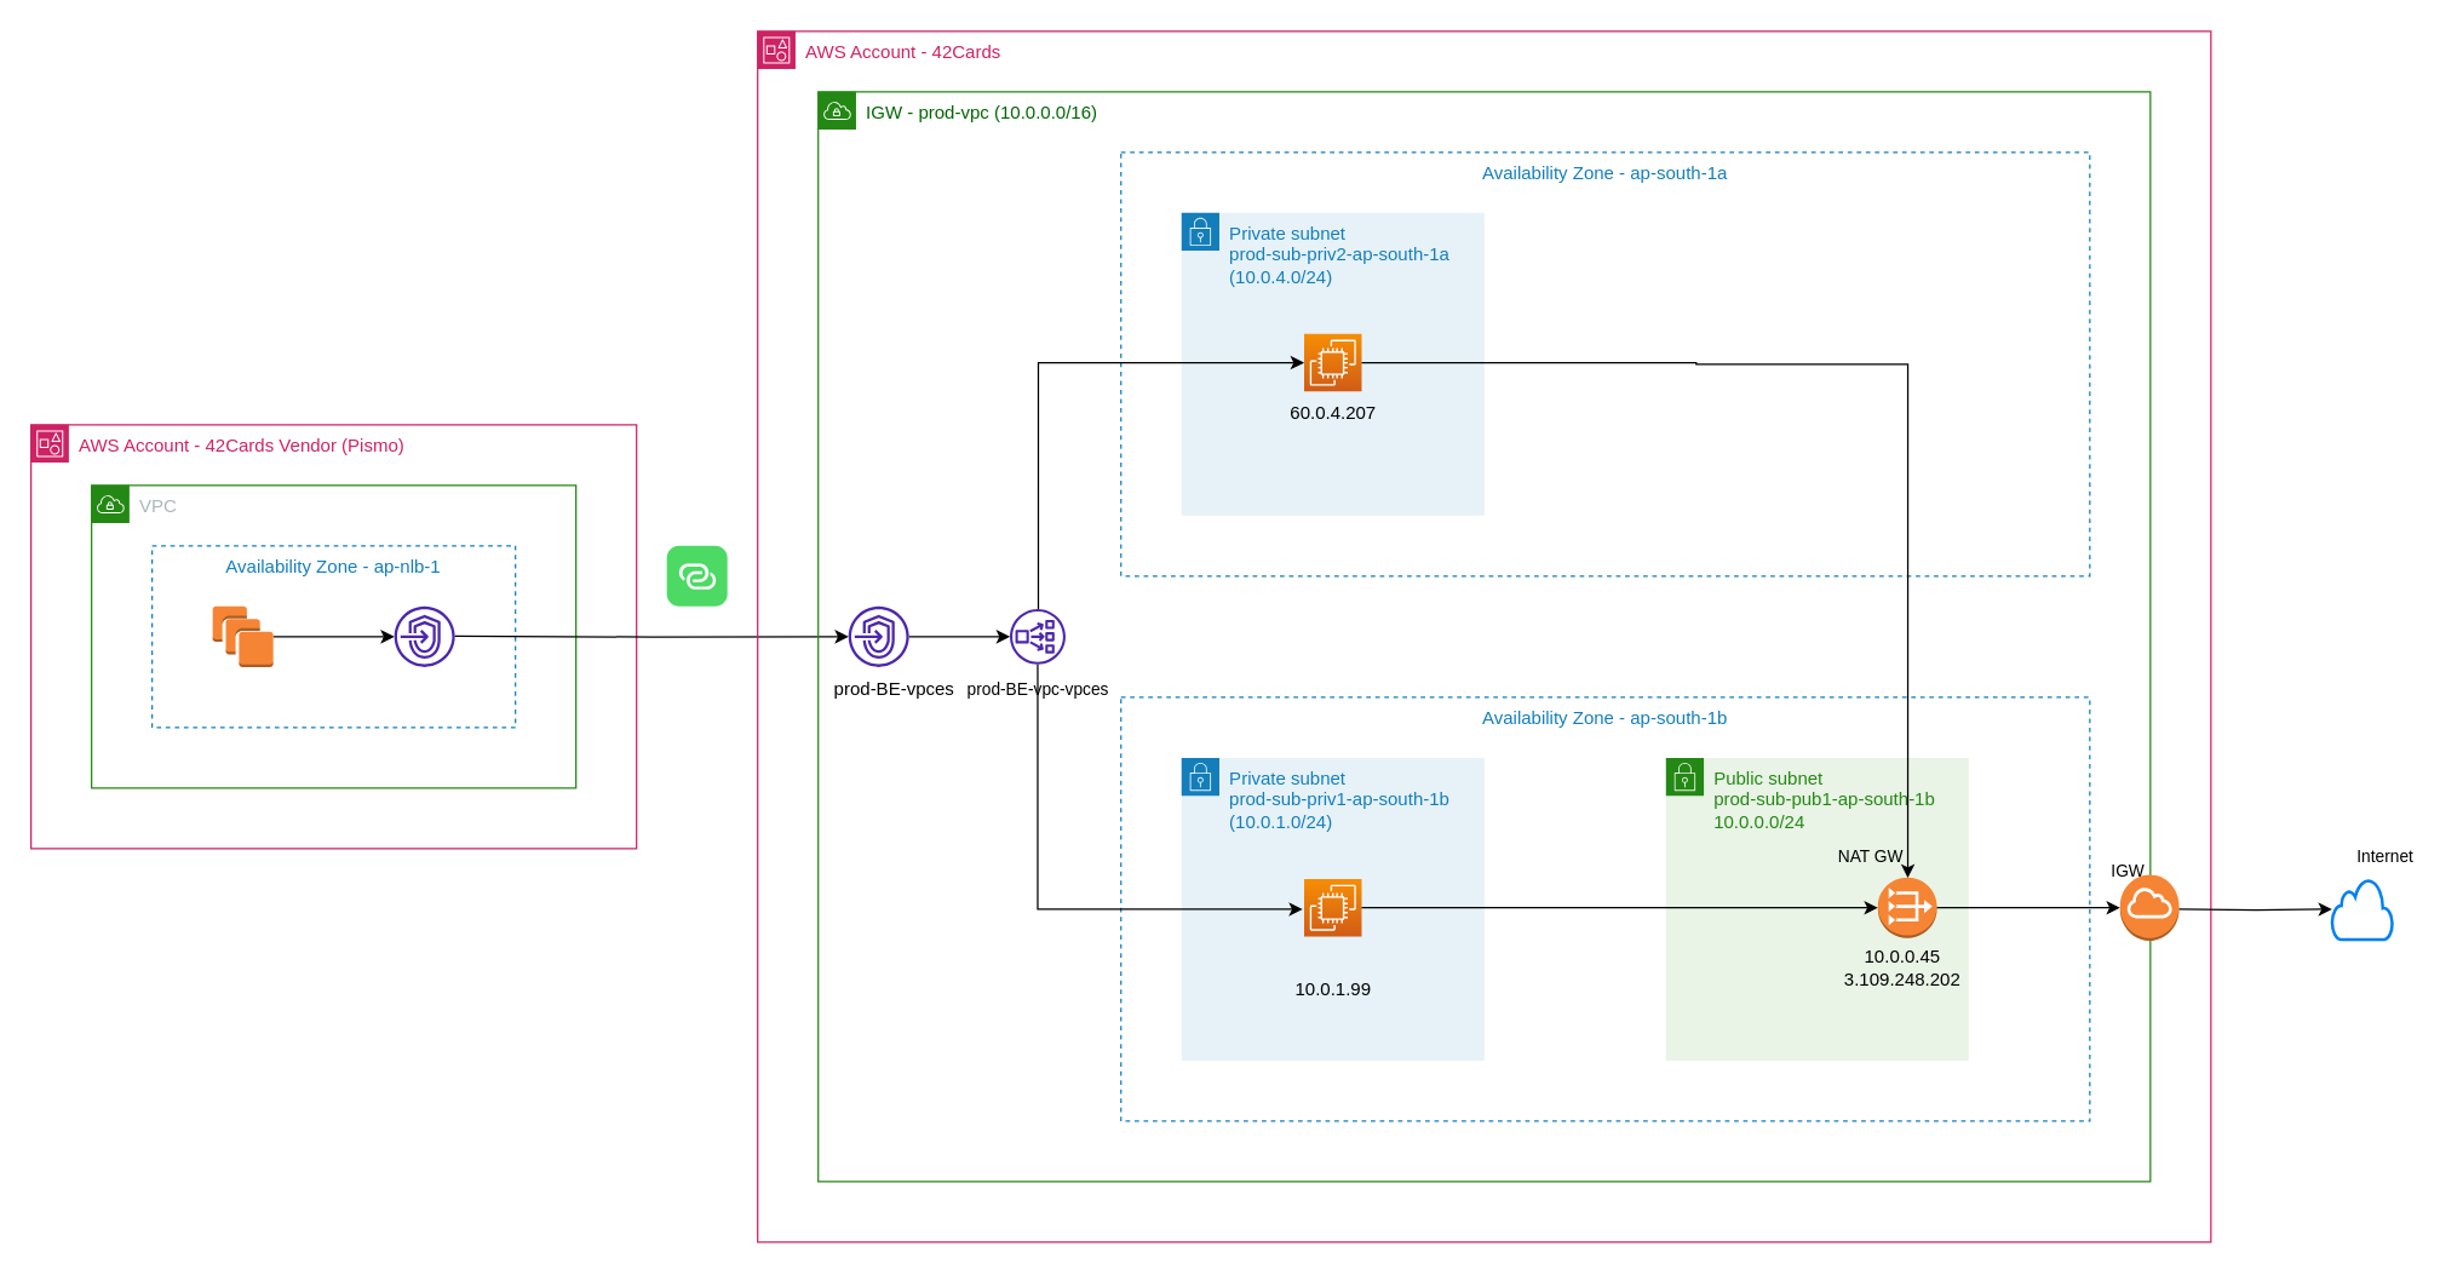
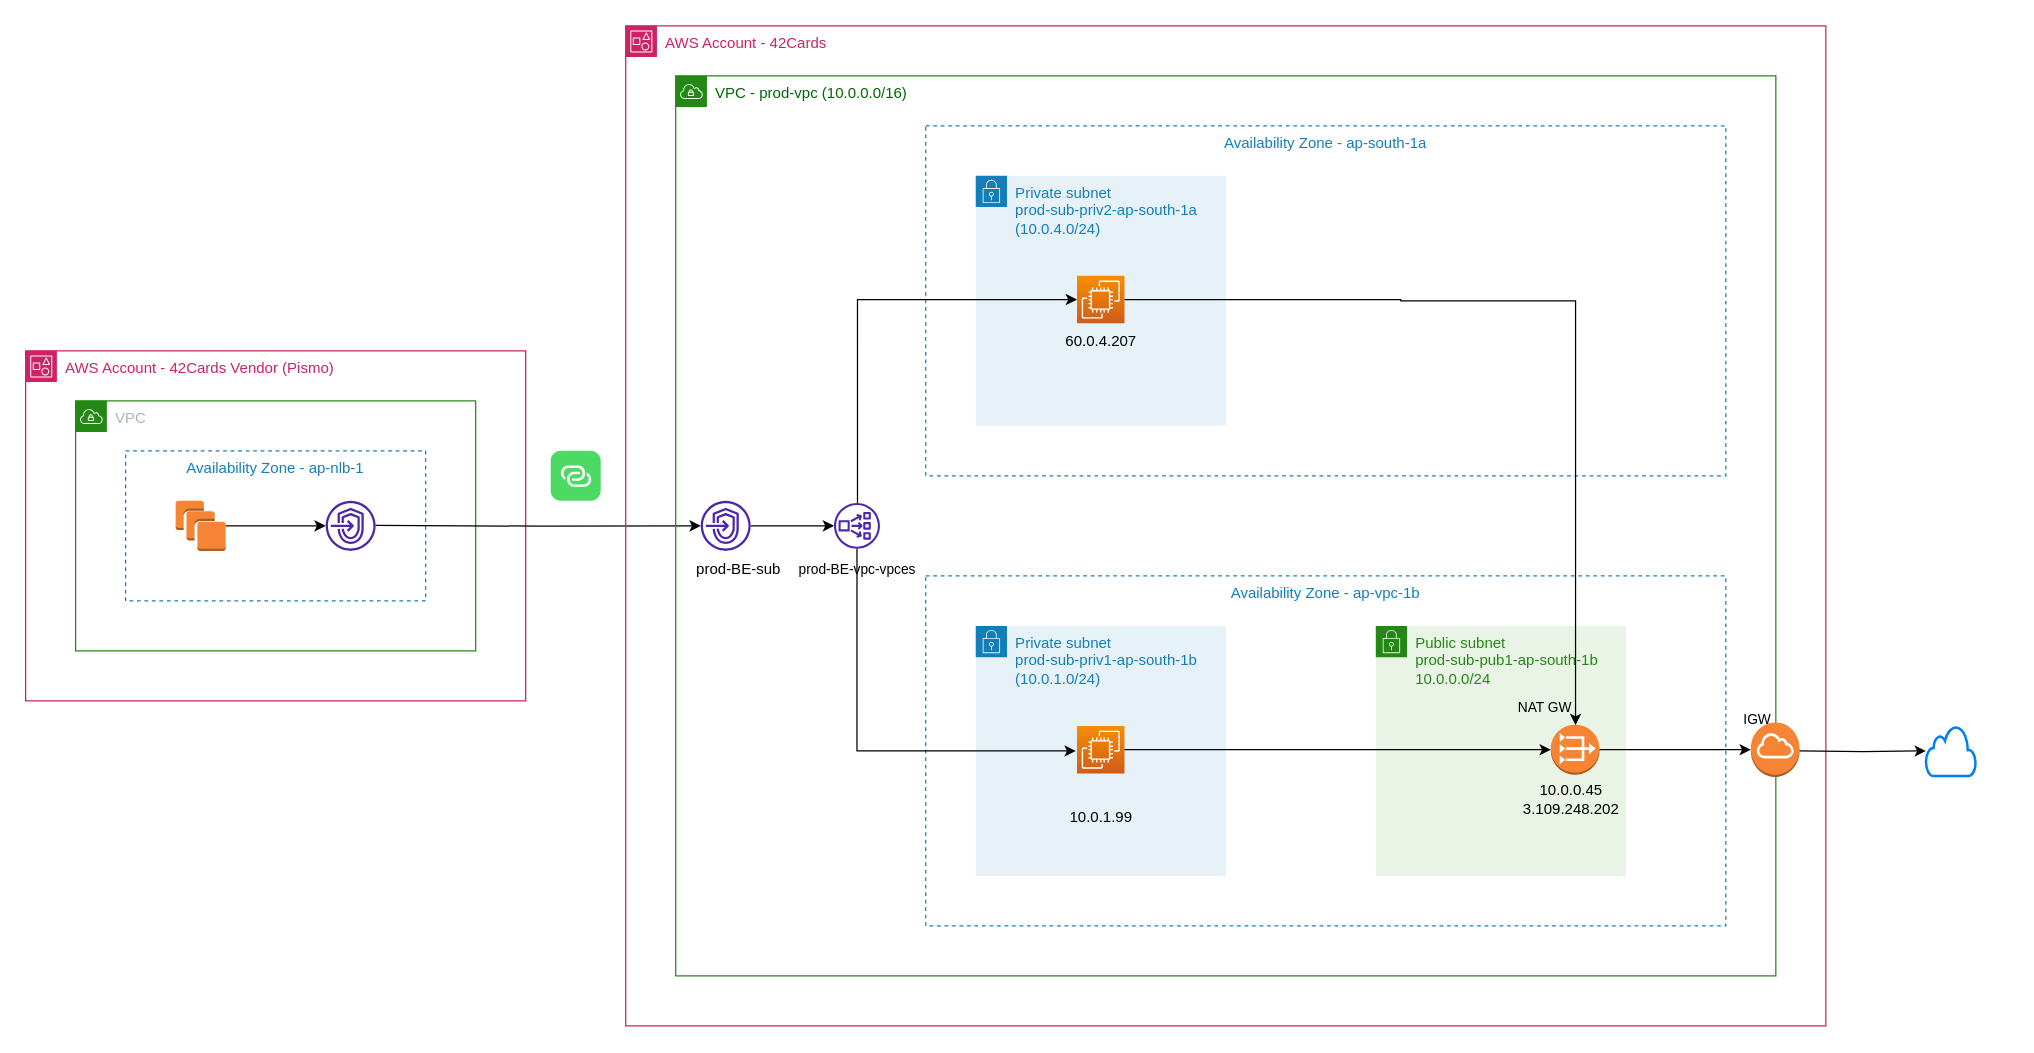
- <mxCell id="10" value="&lt;font color=&quot;#006600&quot;&gt;IGW - prod-vpc (10.0.0.0/16)&lt;/font&gt;" style="points=[[0,0],[0.25,0],[0.5,0],[0.75,0],[1,0],[1,0.25],[1,0.5],[1,0.75],[1,1],[0.75,1],[0.5,1],[0.25,1],[0,1],[0,0.75],[0,0.5],[0,0.25]];outlineConnect=0;gradientColor=none;html=1;whiteSpace=wrap;fontSize=12;fontStyle=0;container=1;pointerEvents=0;collapsible=0;recursiveResize=0;shape=mxgraph.aws4.group;grIcon=mxgraph.aws4.group_vpc;strokeColor=#248814;fillColor=none;verticalAlign=top;align=left;spacingLeft=30;fontColor=#AAB7B8;dashed=0;" parent="9" vertex="1"><mxGeometry x="40" y="40" width="880" height="720" as="geometry" /></mxCell>
+ <mxCell id="10" value="&lt;font color=&quot;#006600&quot;&gt;VPC - prod-vpc (10.0.0.0/16)&lt;/font&gt;" style="points=[[0,0],[0.25,0],[0.5,0],[0.75,0],[1,0],[1,0.25],[1,0.5],[1,0.75],[1,1],[0.75,1],[0.5,1],[0.25,1],[0,1],[0,0.75],[0,0.5],[0,0.25]];outlineConnect=0;gradientColor=none;html=1;whiteSpace=wrap;fontSize=12;fontStyle=0;container=1;pointerEvents=0;collapsible=0;recursiveResize=0;shape=mxgraph.aws4.group;grIcon=mxgraph.aws4.group_vpc;strokeColor=#248814;fillColor=none;verticalAlign=top;align=left;spacingLeft=30;fontColor=#AAB7B8;dashed=0;" parent="9" vertex="1"><mxGeometry x="40" y="40" width="880" height="720" as="geometry" /></mxCell>
- <mxCell id="12" value="prod-BE-vpces" style="text;html=1;align=center;verticalAlign=middle;resizable=0;points=[];autosize=1;strokeColor=none;fillColor=none;" parent="10" vertex="1"><mxGeometry y="380" width="100" height="30" as="geometry" /></mxCell>
+ <mxCell id="12" value="prod-BE-sub" style="text;html=1;align=center;verticalAlign=middle;resizable=0;points=[];autosize=1;strokeColor=none;fillColor=none;" parent="10" vertex="1"><mxGeometry y="380" width="100" height="30" as="geometry" /></mxCell>
- <mxCell id="23" value="Availability Zone - ap-south-1b" style="fillColor=none;strokeColor=#147EBA;dashed=1;verticalAlign=top;fontStyle=0;fontColor=#147EBA;whiteSpace=wrap;html=1;" parent="10" vertex="1"><mxGeometry x="200" y="400" width="640" height="280" as="geometry" /></mxCell>
+ <mxCell id="23" value="Availability Zone - ap-vpc-1b" style="fillColor=none;strokeColor=#147EBA;dashed=1;verticalAlign=top;fontStyle=0;fontColor=#147EBA;whiteSpace=wrap;html=1;" parent="10" vertex="1"><mxGeometry x="200" y="400" width="640" height="280" as="geometry" /></mxCell>
- <mxCell id="37" value="&lt;font style=&quot;font-size: 11px;&quot;&gt;Internet&lt;/font&gt;" style="text;html=1;align=center;verticalAlign=middle;resizable=0;points=[];autosize=1;strokeColor=none;fillColor=none;" parent="1" vertex="1"><mxGeometry x="1545" y="550" width="60" height="30" as="geometry" /></mxCell>
